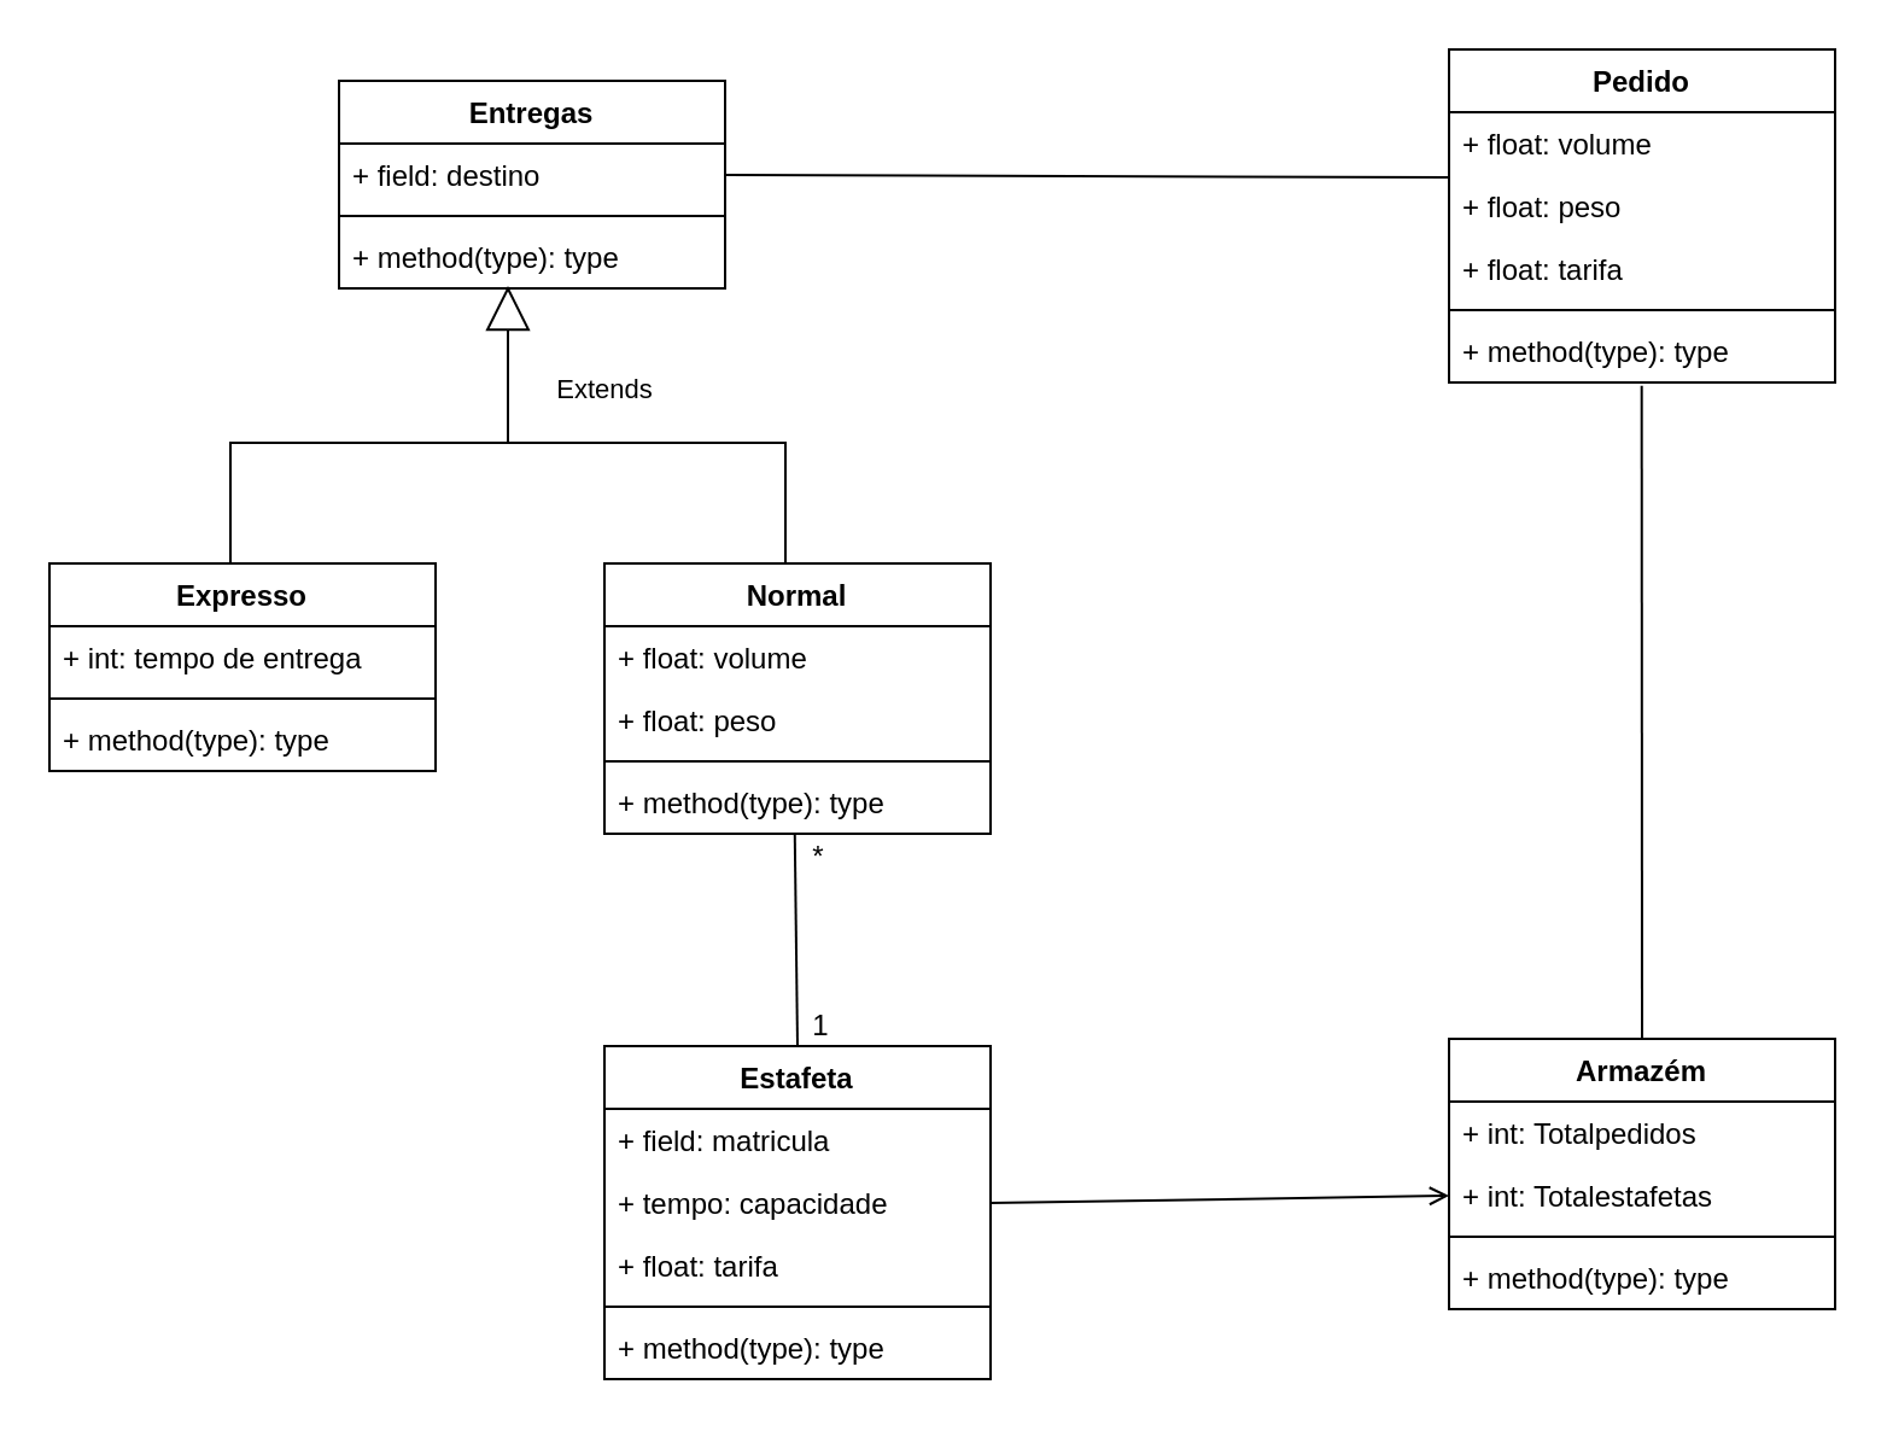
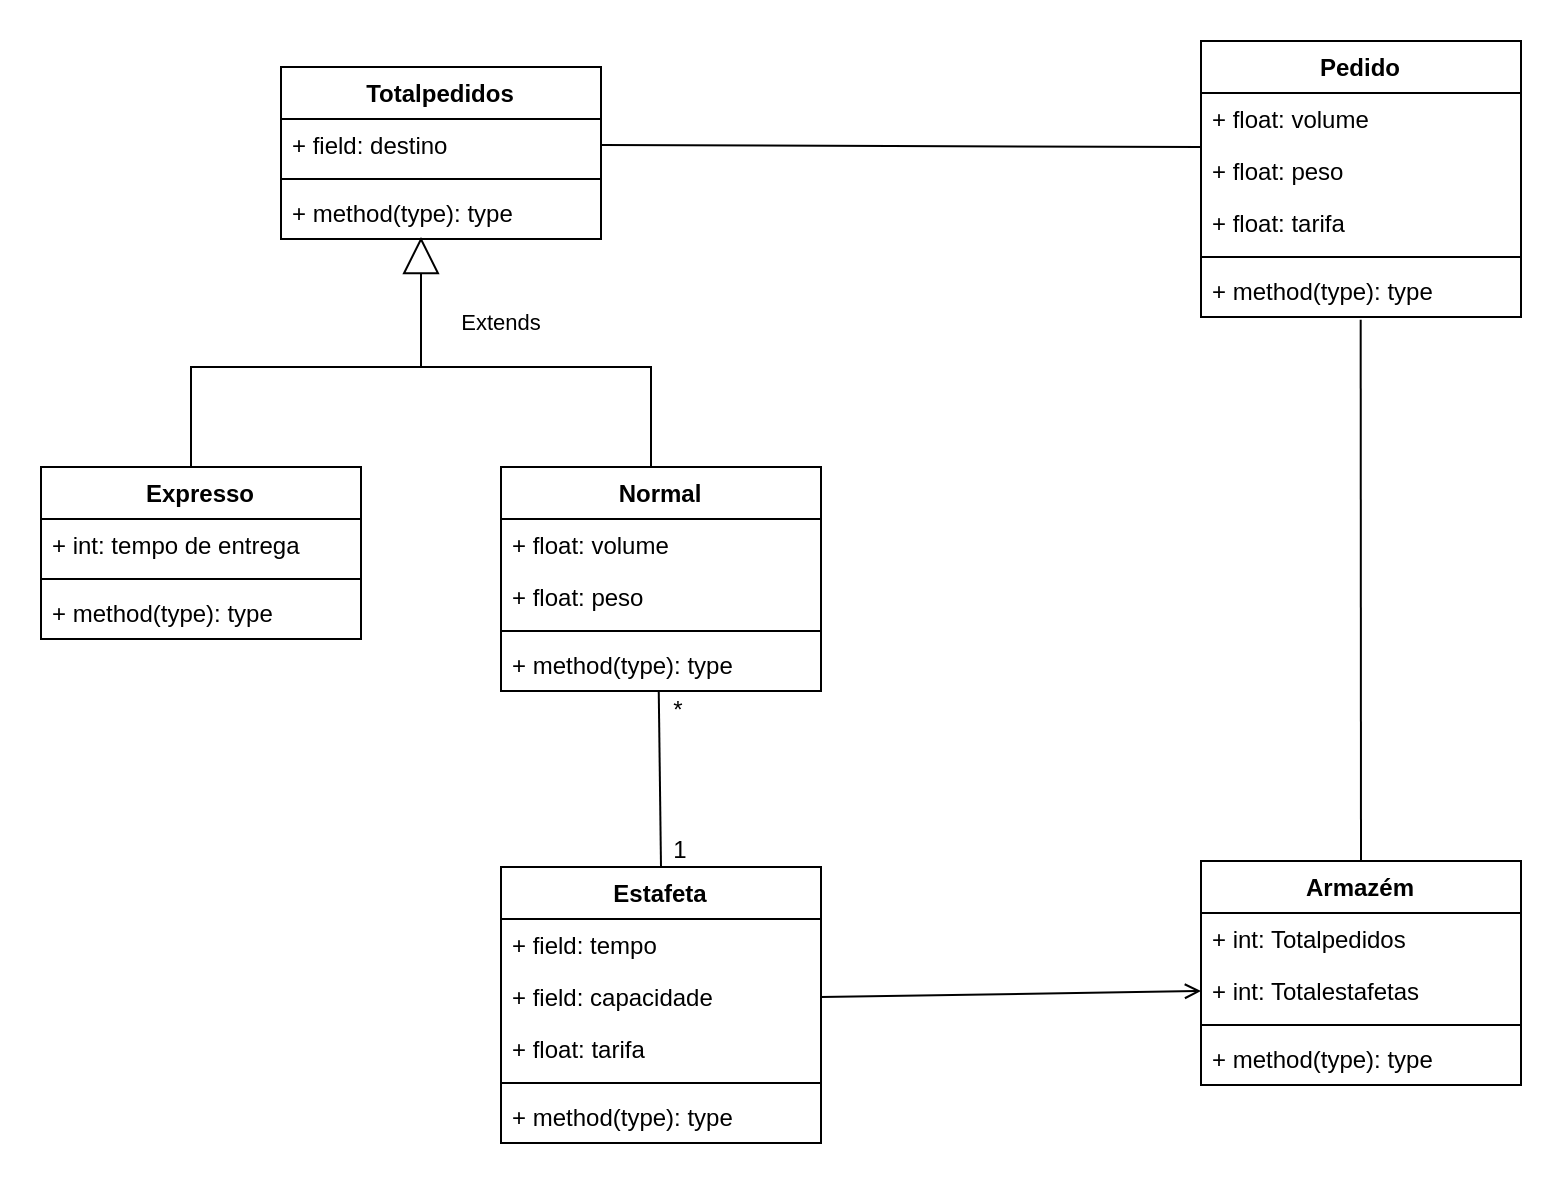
- <mxCell id="4" value="Entregas" style="swimlane;fontStyle=1;align=center;verticalAlign=top;childLayout=stackLayout;horizontal=1;startSize=26;horizontalStack=0;resizeParent=1;resizeParentMax=0;resizeLast=0;collapsible=1;marginBottom=0;" vertex="1" parent="1"><mxGeometry x="140" y="33" width="160" height="86" as="geometry" /></mxCell>
+ <mxCell id="4" value="Totalpedidos" style="swimlane;fontStyle=1;align=center;verticalAlign=top;childLayout=stackLayout;horizontal=1;startSize=26;horizontalStack=0;resizeParent=1;resizeParentMax=0;resizeLast=0;collapsible=1;marginBottom=0;" vertex="1" parent="1"><mxGeometry x="140" y="33" width="160" height="86" as="geometry" /></mxCell>
- <mxCell id="18" value="+ field: matricula" style="text;strokeColor=none;fillColor=none;align=left;verticalAlign=top;spacingLeft=4;spacingRight=4;overflow=hidden;rotatable=0;points=[[0,0.5],[1,0.5]];portConstraint=eastwest;" vertex="1" parent="17"><mxGeometry y="26" width="160" height="26" as="geometry" /></mxCell>
+ <mxCell id="18" value="+ field: tempo" style="text;strokeColor=none;fillColor=none;align=left;verticalAlign=top;spacingLeft=4;spacingRight=4;overflow=hidden;rotatable=0;points=[[0,0.5],[1,0.5]];portConstraint=eastwest;" vertex="1" parent="17"><mxGeometry y="26" width="160" height="26" as="geometry" /></mxCell>
- <mxCell id="19" value="+ tempo: capacidade" style="text;strokeColor=none;fillColor=none;align=left;verticalAlign=top;spacingLeft=4;spacingRight=4;overflow=hidden;rotatable=0;points=[[0,0.5],[1,0.5]];portConstraint=eastwest;" vertex="1" parent="17"><mxGeometry y="52" width="160" height="26" as="geometry" /></mxCell>
+ <mxCell id="19" value="+ field: capacidade" style="text;strokeColor=none;fillColor=none;align=left;verticalAlign=top;spacingLeft=4;spacingRight=4;overflow=hidden;rotatable=0;points=[[0,0.5],[1,0.5]];portConstraint=eastwest;" vertex="1" parent="17"><mxGeometry y="52" width="160" height="26" as="geometry" /></mxCell>
